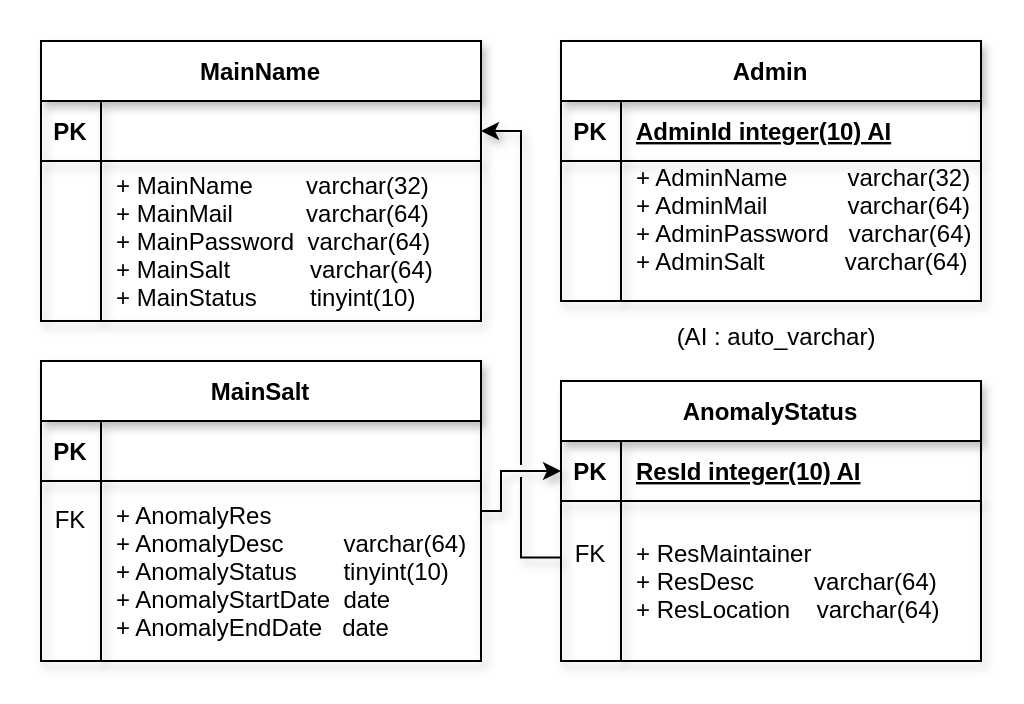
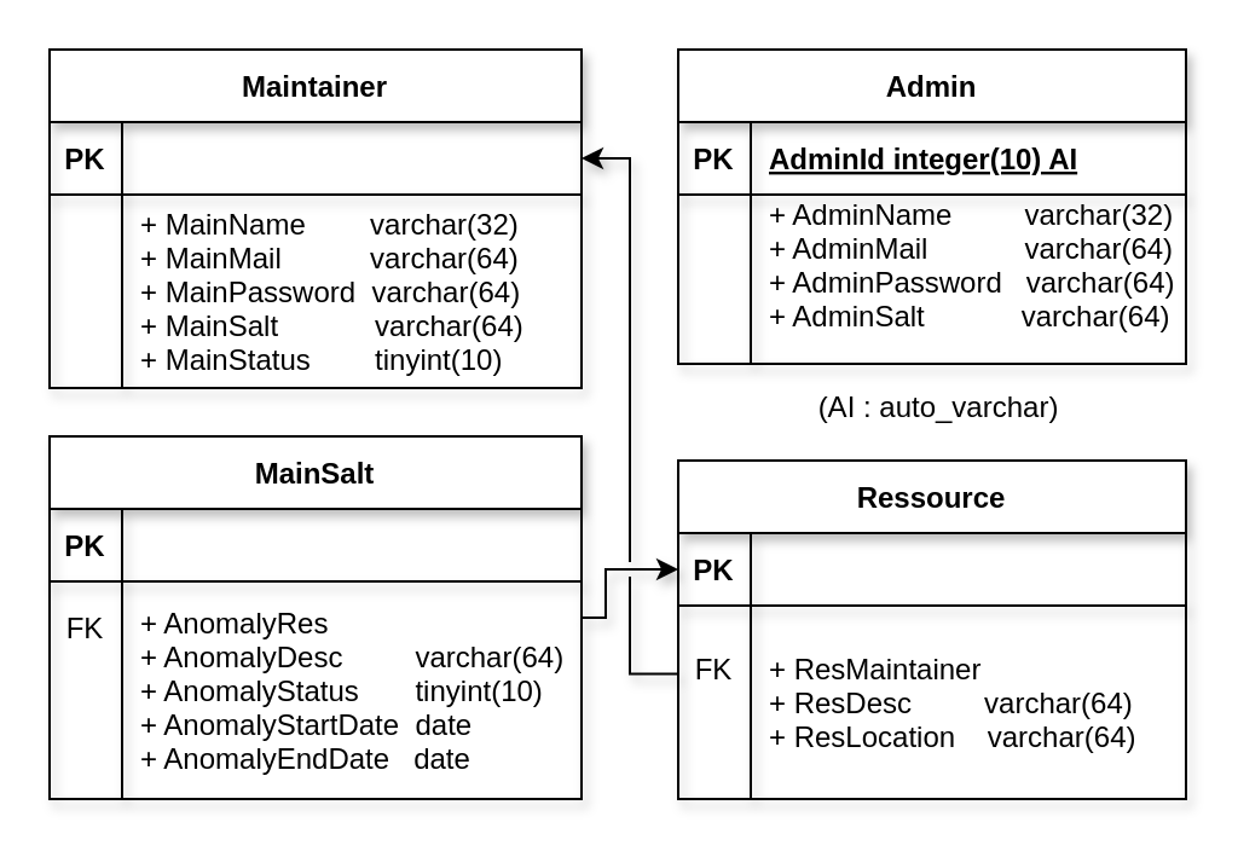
- <mxCell id="2" value="MainName" style="shape=table;startSize=30;container=1;collapsible=1;childLayout=tableLayout;fixedRows=1;rowLines=0;fontStyle=1;align=center;resizeLast=1;shadow=1;sketch=0;labelBackgroundColor=none;labelBorderColor=none;" vertex="1" parent="1"><mxGeometry x="20" y="20" width="220.0" height="140" as="geometry" /></mxCell>
+ <mxCell id="2" value="Maintainer" style="shape=table;startSize=30;container=1;collapsible=1;childLayout=tableLayout;fixedRows=1;rowLines=0;fontStyle=1;align=center;resizeLast=1;shadow=1;sketch=0;labelBackgroundColor=none;labelBorderColor=none;" vertex="1" parent="1"><mxGeometry x="20" y="20" width="220.0" height="140" as="geometry" /></mxCell>
- <mxCell id="15" value="AnomalyStatus" style="shape=table;startSize=30;container=1;collapsible=1;childLayout=tableLayout;fixedRows=1;rowLines=0;fontStyle=1;align=center;resizeLast=1;verticalAlign=middle;shadow=1;sketch=0;labelBackgroundColor=none;labelBorderColor=none;" vertex="1" parent="1"><mxGeometry x="280" y="190" width="210" height="140" as="geometry" /></mxCell>
+ <mxCell id="15" value="Ressource" style="shape=table;startSize=30;container=1;collapsible=1;childLayout=tableLayout;fixedRows=1;rowLines=0;fontStyle=1;align=center;resizeLast=1;verticalAlign=middle;shadow=1;sketch=0;labelBackgroundColor=none;labelBorderColor=none;" vertex="1" parent="1"><mxGeometry x="280" y="190" width="210" height="140" as="geometry" /></mxCell>
- <mxCell id="18" value="ResId integer(10) AI" style="shape=partialRectangle;overflow=hidden;connectable=0;fillColor=none;top=0;left=0;bottom=0;right=0;align=left;spacingLeft=6;fontStyle=5;shadow=1;sketch=0;labelBackgroundColor=none;labelBorderColor=none;" vertex="1" parent="16"><mxGeometry x="30" width="180" height="30" as="geometry"><mxRectangle width="180" height="30" as="alternateBounds" /></mxGeometry></mxCell>
